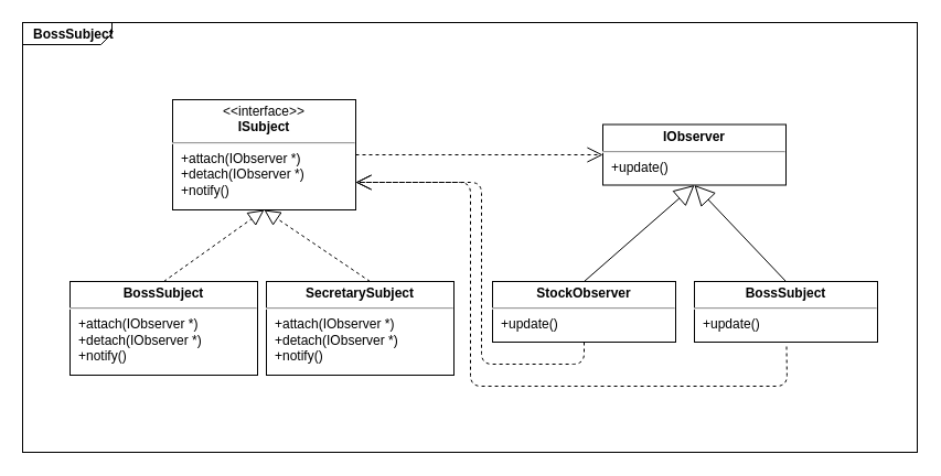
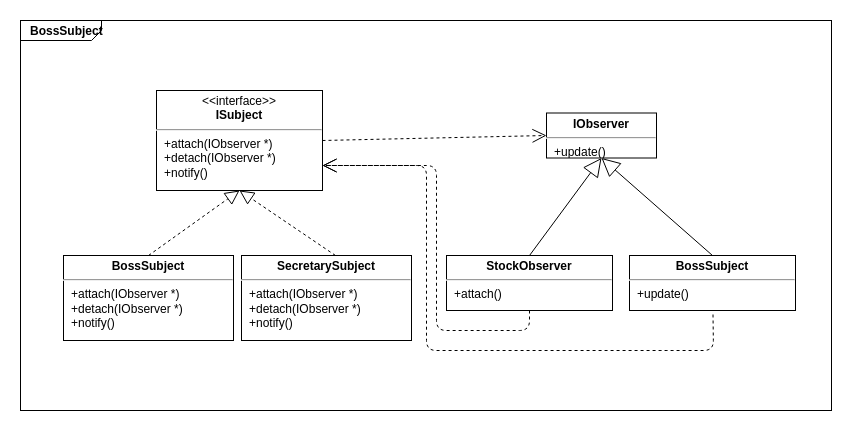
- <mxCell id="7" value="&lt;p style=&quot;margin: 0px ; margin-top: 4px ; text-align: center&quot;&gt;&lt;b&gt;IObserver&lt;/b&gt;&lt;/p&gt;&lt;hr&gt;&lt;p style=&quot;margin: 0px ; margin-left: 8px ; text-align: left&quot;&gt;+update()&lt;/p&gt;" style="shape=rect;html=1;overflow=fill;whiteSpace=wrap;" vertex="1" parent="1"><mxGeometry x="546" y="112.5" width="166" height="55" as="geometry" /></mxCell>
+ <mxCell id="7" value="&lt;p style=&quot;margin: 0px ; margin-top: 4px ; text-align: center&quot;&gt;&lt;b&gt;IObserver&lt;/b&gt;&lt;/p&gt;&lt;hr&gt;&lt;p style=&quot;margin: 0px ; margin-left: 8px ; text-align: left&quot;&gt;+update()&lt;/p&gt;" style="shape=rect;html=1;overflow=fill;whiteSpace=wrap;" vertex="1" parent="1"><mxGeometry x="546" y="112.5" width="110" height="45" as="geometry" /></mxCell>
- <mxCell id="13" value="&lt;p style=&quot;margin: 0px ; margin-top: 4px ; text-align: center&quot;&gt;&lt;b&gt;StockObserver&lt;/b&gt;&lt;/p&gt;&lt;hr&gt;&lt;p style=&quot;margin: 0px ; margin-left: 8px ; text-align: left&quot;&gt;+update()&lt;/p&gt;" style="shape=rect;html=1;overflow=fill;whiteSpace=wrap;" vertex="1" parent="1"><mxGeometry x="446" y="255" width="166" height="55" as="geometry" /></mxCell>
+ <mxCell id="13" value="&lt;p style=&quot;margin: 0px ; margin-top: 4px ; text-align: center&quot;&gt;&lt;b&gt;StockObserver&lt;/b&gt;&lt;/p&gt;&lt;hr&gt;&lt;p style=&quot;margin: 0px ; margin-left: 8px ; text-align: left&quot;&gt;+attach()&lt;/p&gt;" style="shape=rect;html=1;overflow=fill;whiteSpace=wrap;" vertex="1" parent="1"><mxGeometry x="446" y="255" width="166" height="55" as="geometry" /></mxCell>
